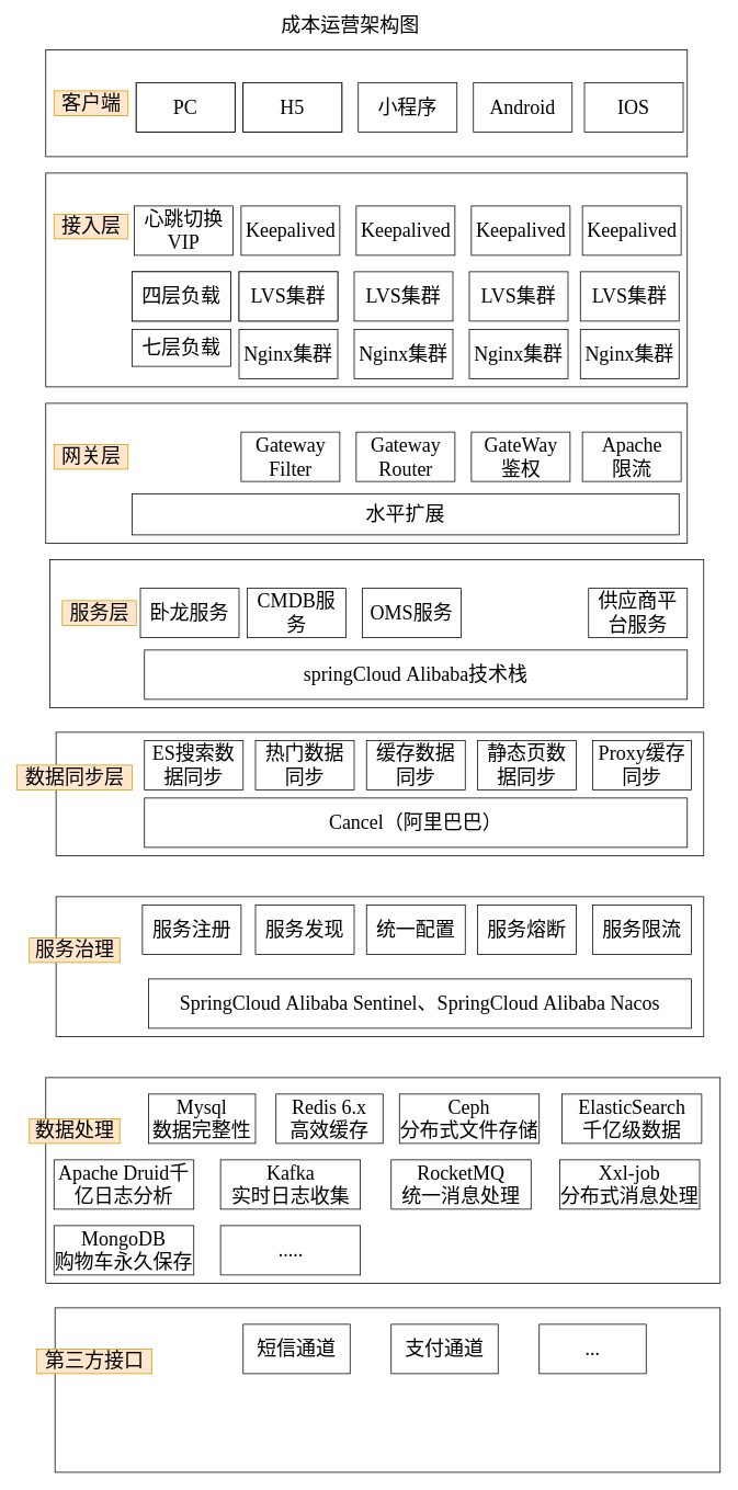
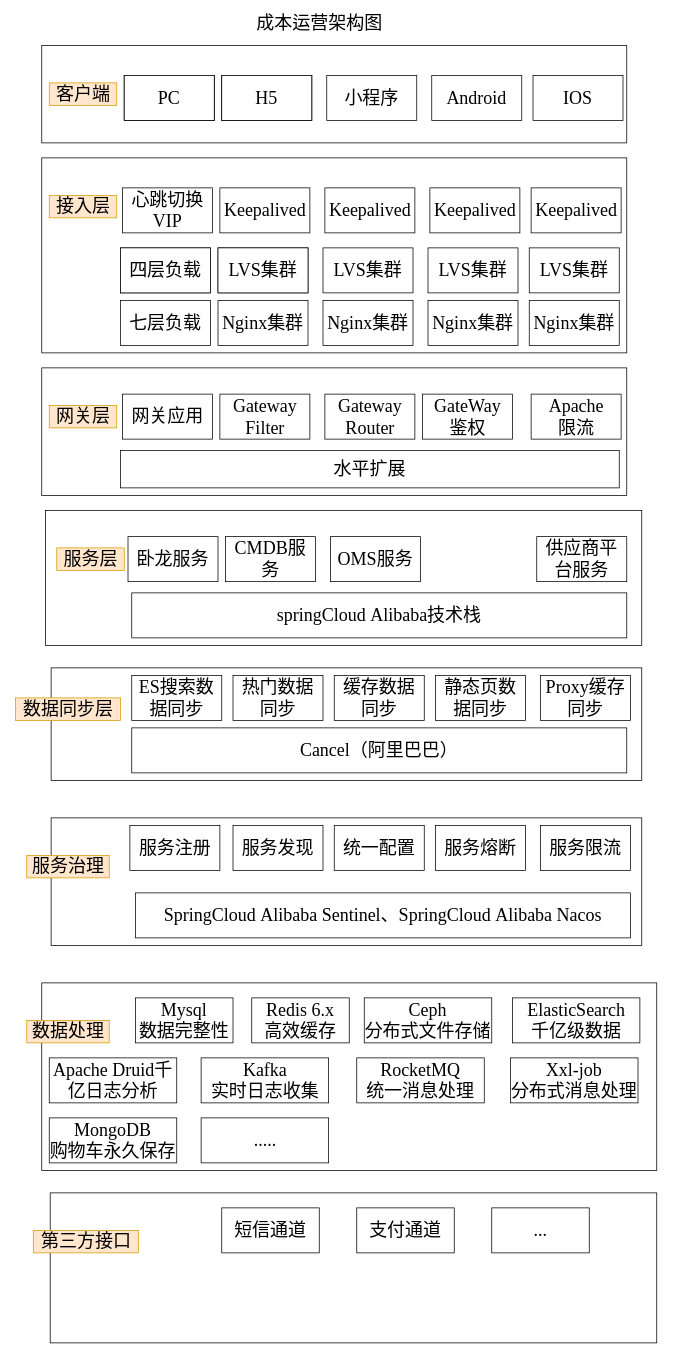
- <mxCell id="52" value="七层负载" style="rounded=0;whiteSpace=wrap;html=1;fontFamily=Georgia;fontSize=24;" parent="1" vertex="1"><mxGeometry x="160" y="400" width="120" height="45" as="geometry" /></mxCell>
+ <mxCell id="52" value="七层负载" style="rounded=0;whiteSpace=wrap;html=1;fontFamily=Georgia;fontSize=24;" parent="1" vertex="1"><mxGeometry x="160" y="400" width="120" height="60" as="geometry" /></mxCell>
+ <mxCell id="36" value="网关应用" style="rounded=0;whiteSpace=wrap;html=1;fontFamily=Georgia;fontSize=24;" parent="1" vertex="1"><mxGeometry x="162.5" y="525" width="120" height="60" as="geometry" /></mxCell>
- <mxCell id="34" value="GateWay&lt;br&gt;鉴权" style="rounded=0;whiteSpace=wrap;html=1;fontFamily=Georgia;fontSize=24;" parent="1" vertex="1"><mxGeometry x="572.5" y="525" width="120" height="60" as="geometry" /></mxCell>
+ <mxCell id="34" value="GateWay&lt;br&gt;鉴权" style="rounded=0;whiteSpace=wrap;html=1;fontFamily=Georgia;fontSize=24;" parent="1" vertex="1"><mxGeometry x="562.5" y="525" width="120" height="60" as="geometry" /></mxCell>
